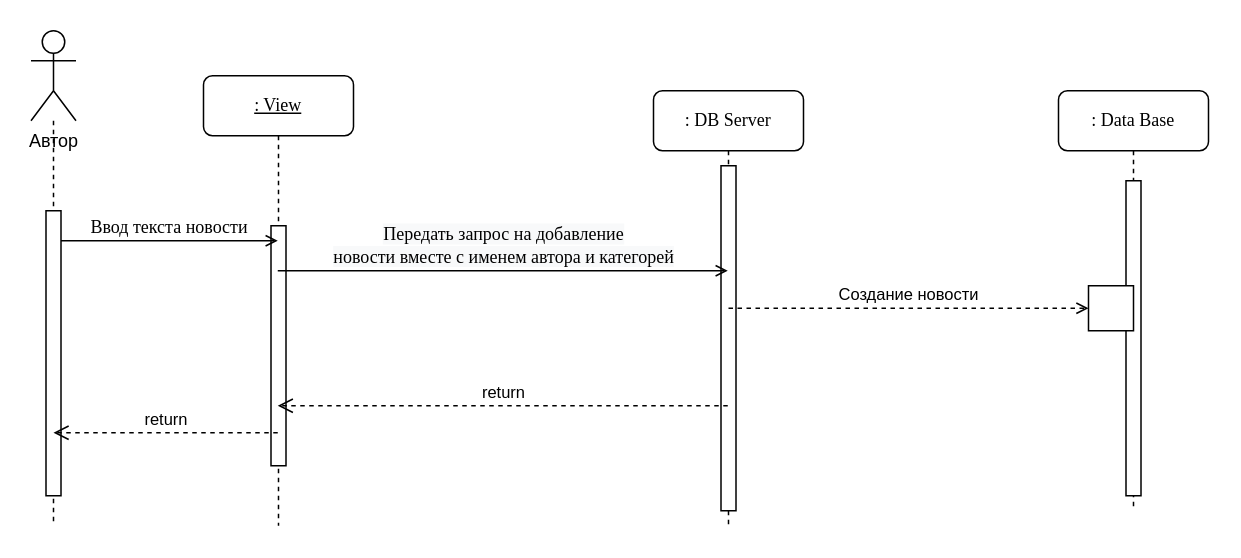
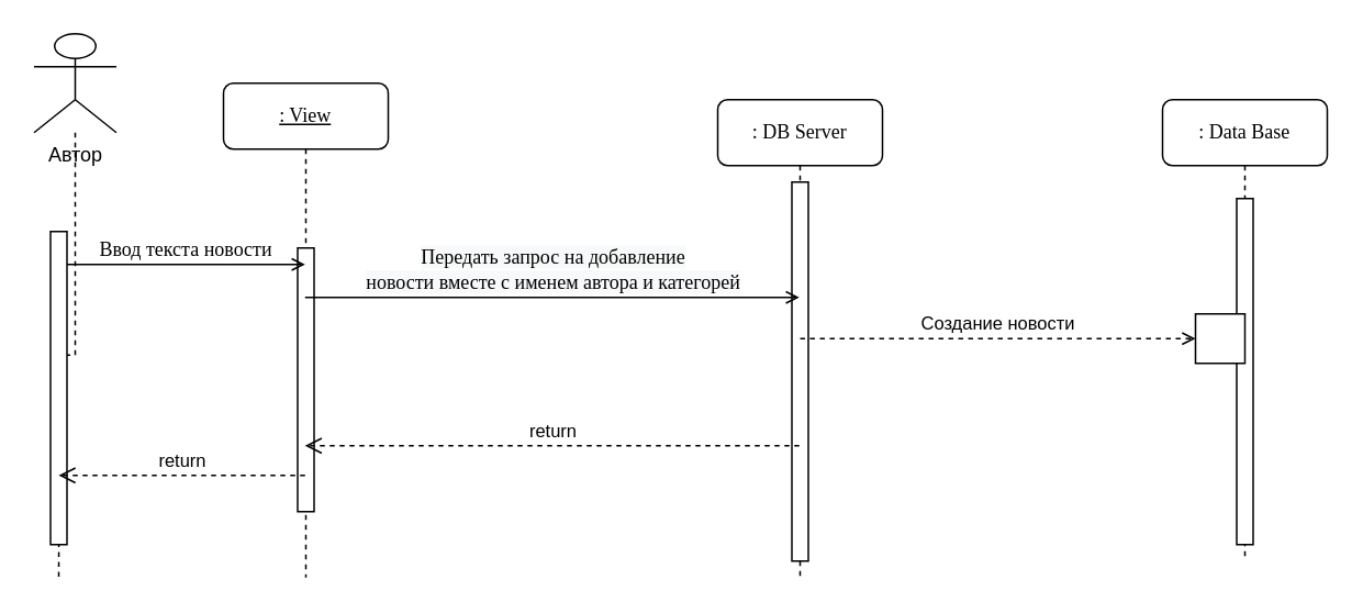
- <mxCell id="9" value="Автор" style="shape=umlActor;verticalLabelPosition=bottom;verticalAlign=top;html=1;outlineConnect=0;" vertex="1" parent="1"><mxGeometry x="20" y="20" width="30" height="60" as="geometry" /></mxCell>
+ <mxCell id="9" value="Автор" style="shape=umlActor;verticalLabelPosition=bottom;verticalAlign=top;html=1;outlineConnect=0;" vertex="1" parent="1"><mxGeometry x="20" y="20" width="50" height="60" as="geometry" /></mxCell>
